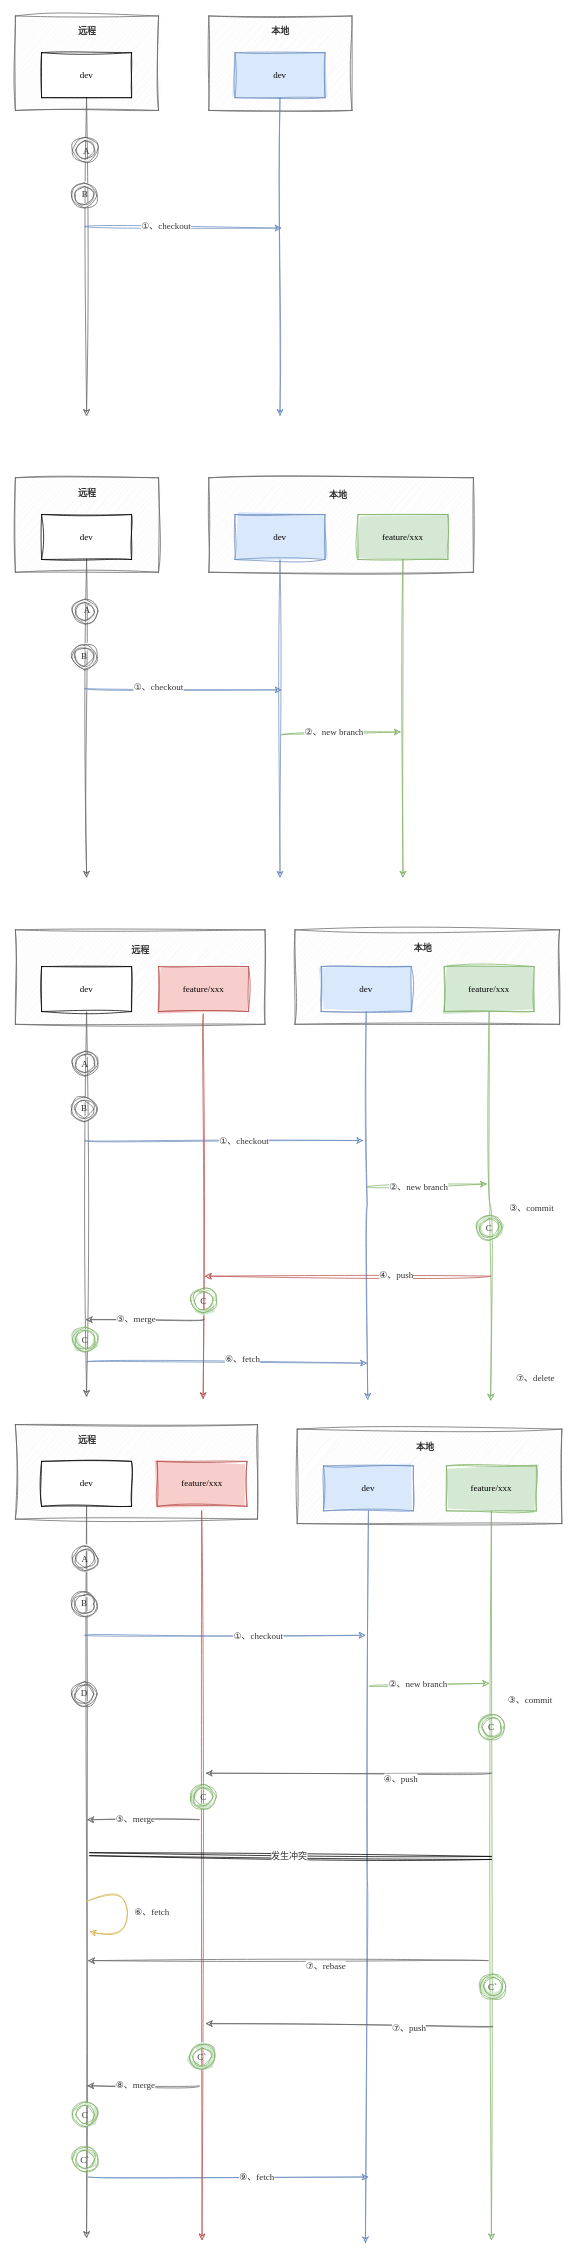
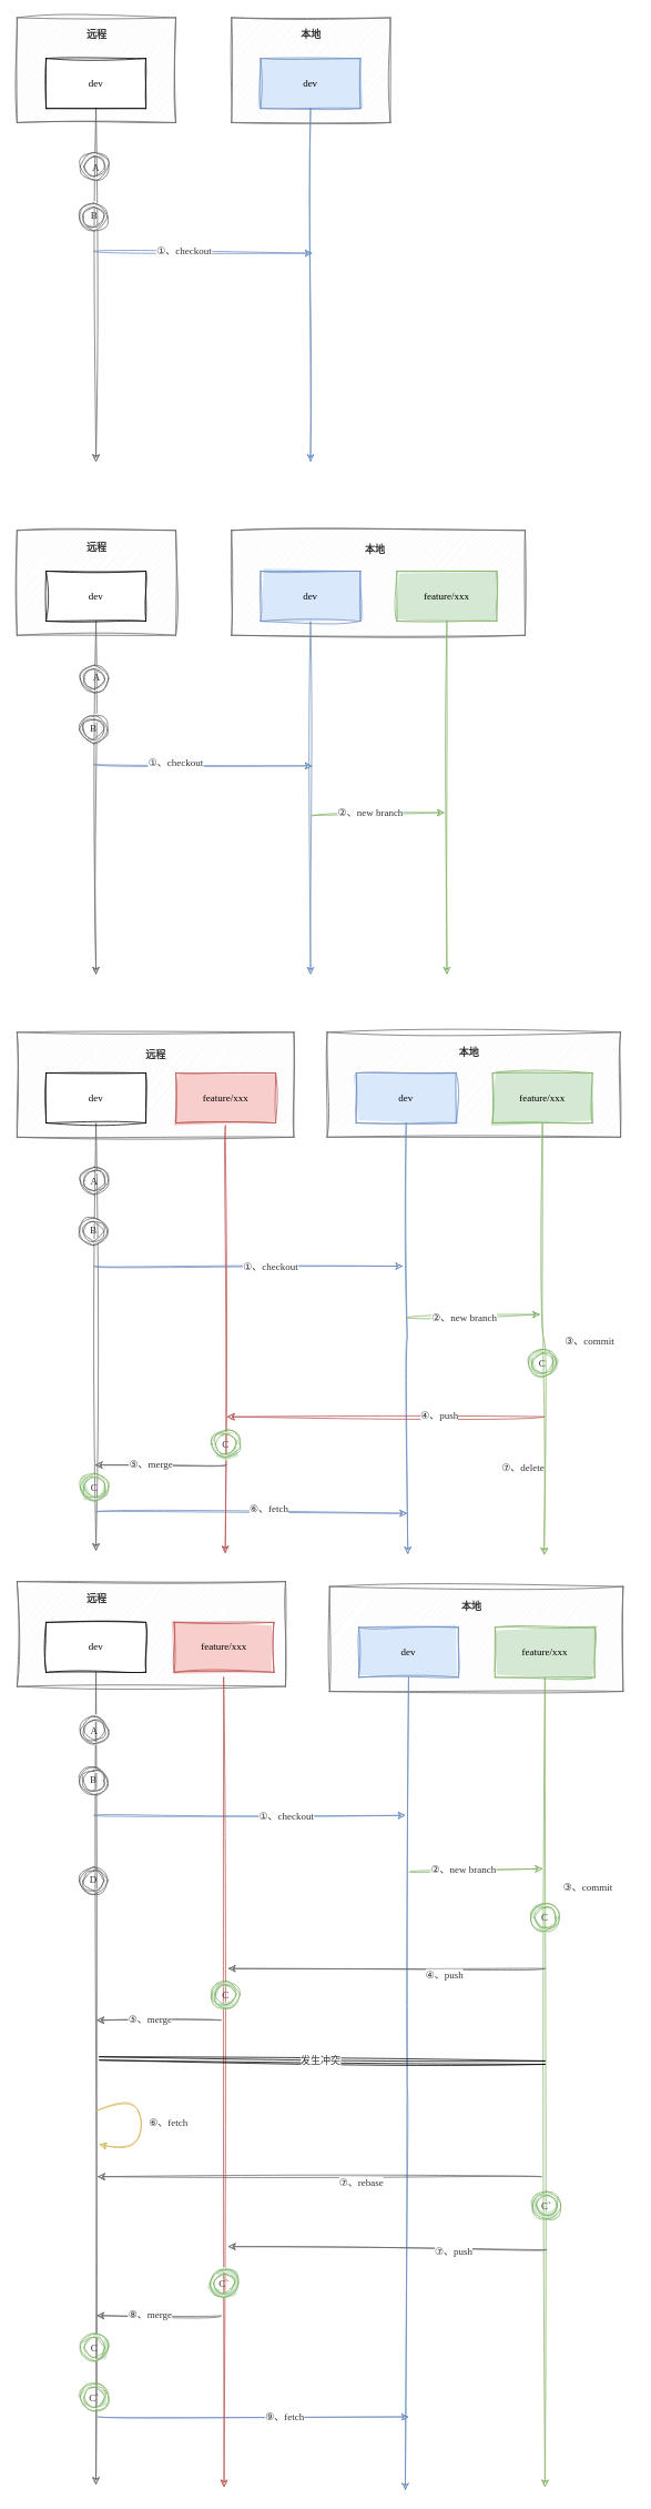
- <mxCell id="94" value="⑦、delete" style="text;html=1;strokeColor=none;fillColor=none;align=center;verticalAlign=middle;whiteSpace=wrap;rounded=0;fontSize=12;fontFamily=Comic Sans MS;fontColor=#333333;" vertex="1" parent="1"><mxGeometry x="666.97" y="1822" width="94" height="30" as="geometry" /></mxCell>
+ <mxCell id="94" value="⑦、delete" style="text;html=1;strokeColor=none;fillColor=none;align=center;verticalAlign=middle;whiteSpace=wrap;rounded=0;fontSize=12;fontFamily=Comic Sans MS;fontColor=#333333;" vertex="1" parent="1"><mxGeometry x="581.97" y="1747" width="94" height="30" as="geometry" /></mxCell>
